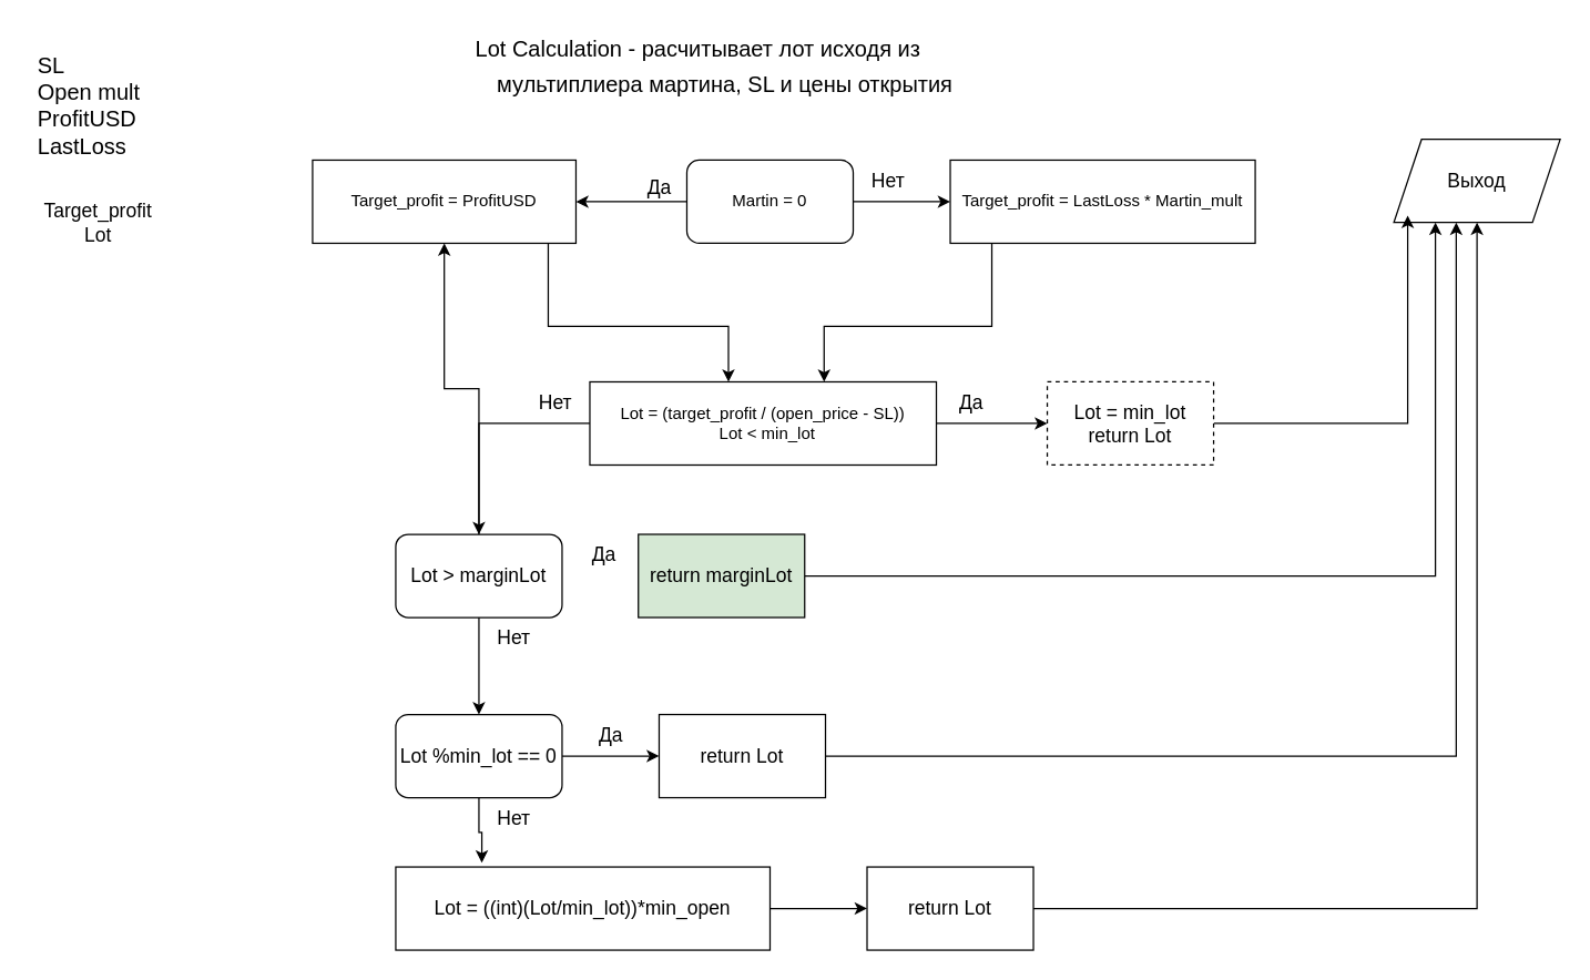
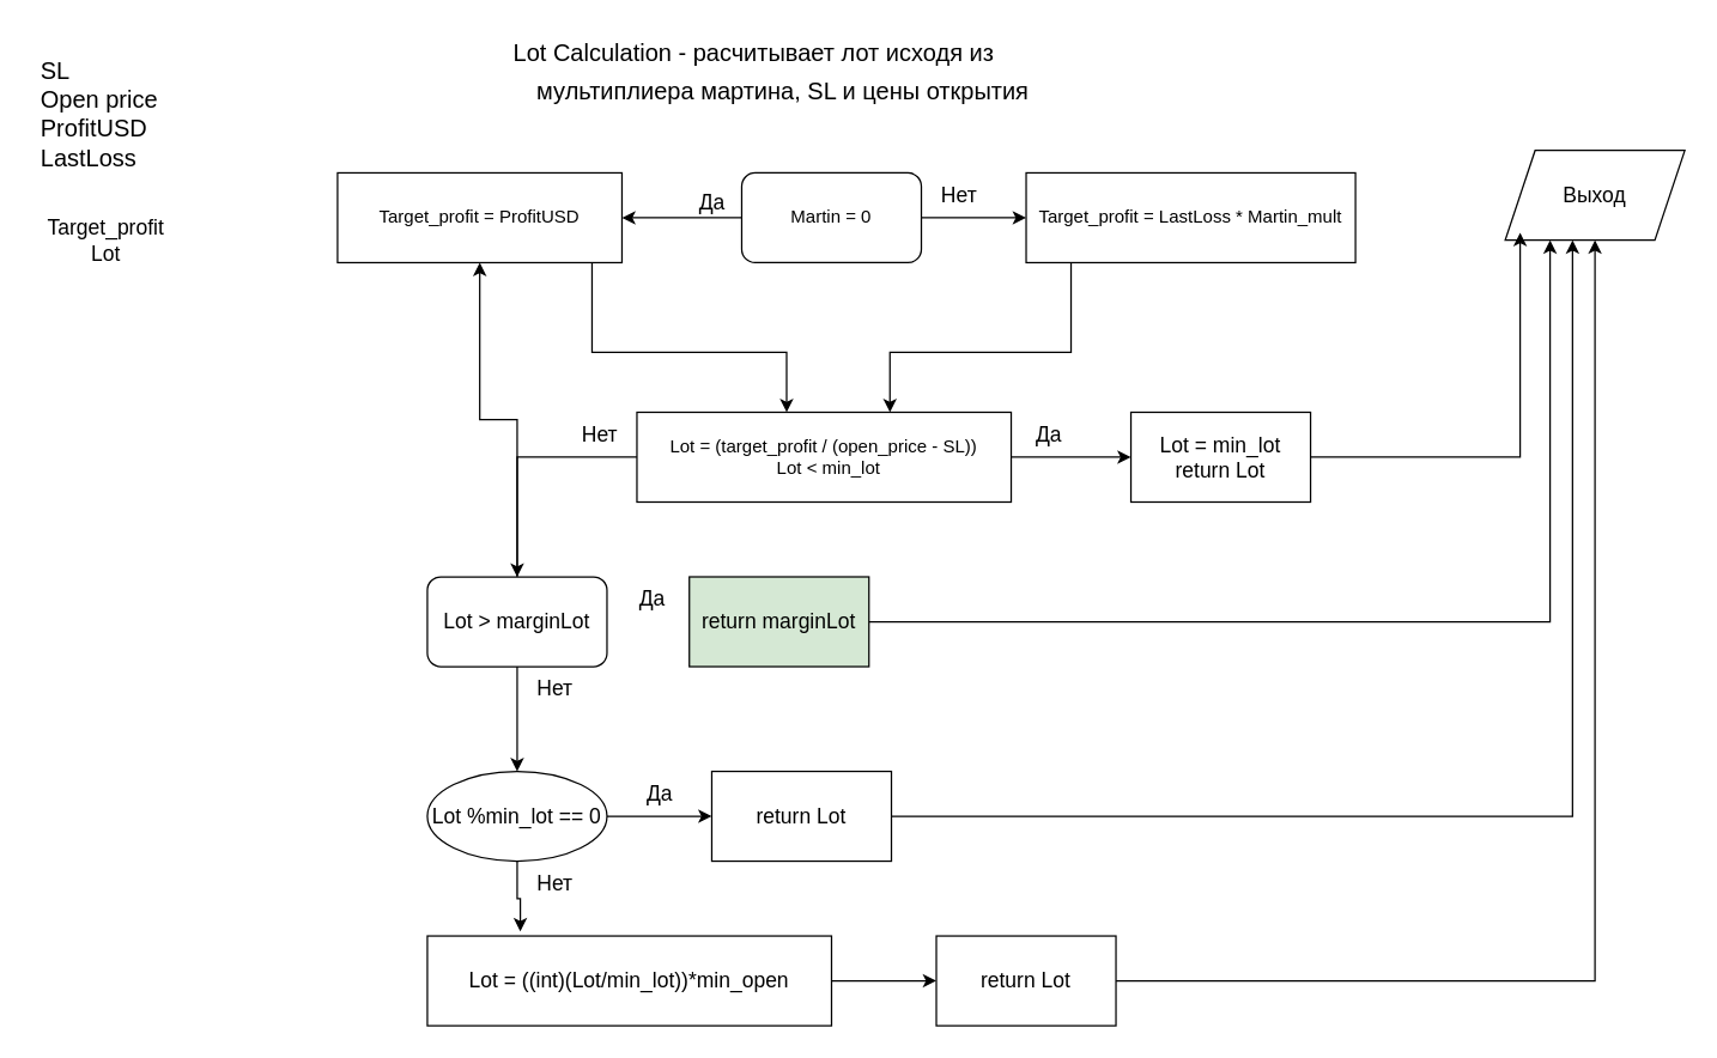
- <mxCell id="4" value="SL&lt;br&gt;Open mult&lt;br&gt;ProfitUSD&lt;br&gt;&lt;div style=&quot;&quot;&gt;LastLoss&lt;/div&gt;&lt;div style=&quot;&quot;&gt;&lt;br&gt;&lt;/div&gt;&lt;div style=&quot;&quot;&gt;&lt;br&gt;&lt;/div&gt;" style="text;html=1;align=left;verticalAlign=middle;resizable=0;points=[];autosize=1;strokeColor=none;fillColor=none;fontSize=16;" parent="1" vertex="1"><mxGeometry x="25" y="30" width="100" height="130" as="geometry" /></mxCell>
+ <mxCell id="4" value="SL&lt;br&gt;Open price&lt;br&gt;ProfitUSD&lt;br&gt;&lt;div style=&quot;&quot;&gt;LastLoss&lt;/div&gt;&lt;div style=&quot;&quot;&gt;&lt;br&gt;&lt;/div&gt;&lt;div style=&quot;&quot;&gt;&lt;br&gt;&lt;/div&gt;" style="text;html=1;align=left;verticalAlign=middle;resizable=0;points=[];autosize=1;strokeColor=none;fillColor=none;fontSize=16;" parent="1" vertex="1"><mxGeometry x="25" y="30" width="100" height="130" as="geometry" /></mxCell>
- <mxCell id="20" value="Lot = min_lot&lt;br&gt;return Lot" style="rounded=0;whiteSpace=wrap;html=1;fontSize=14;dashed=1;" vertex="1" parent="1"><mxGeometry x="755" y="275" width="120" height="60" as="geometry" /></mxCell>
+ <mxCell id="20" value="Lot = min_lot&lt;br&gt;return Lot" style="rounded=0;whiteSpace=wrap;html=1;fontSize=14;" vertex="1" parent="1"><mxGeometry x="755" y="275" width="120" height="60" as="geometry" /></mxCell>
- <mxCell id="31" value="Lot %min_lot == 0" style="rounded=1;whiteSpace=wrap;html=1;fontSize=14;" vertex="1" parent="1"><mxGeometry x="285" y="515" width="120" height="60" as="geometry" /></mxCell>
+ <mxCell id="31" value="Lot %min_lot == 0" style="ellipse;whiteSpace=wrap;html=1;fontSize=14;" vertex="1" parent="1"><mxGeometry x="285" y="515" width="120" height="60" as="geometry" /></mxCell>
